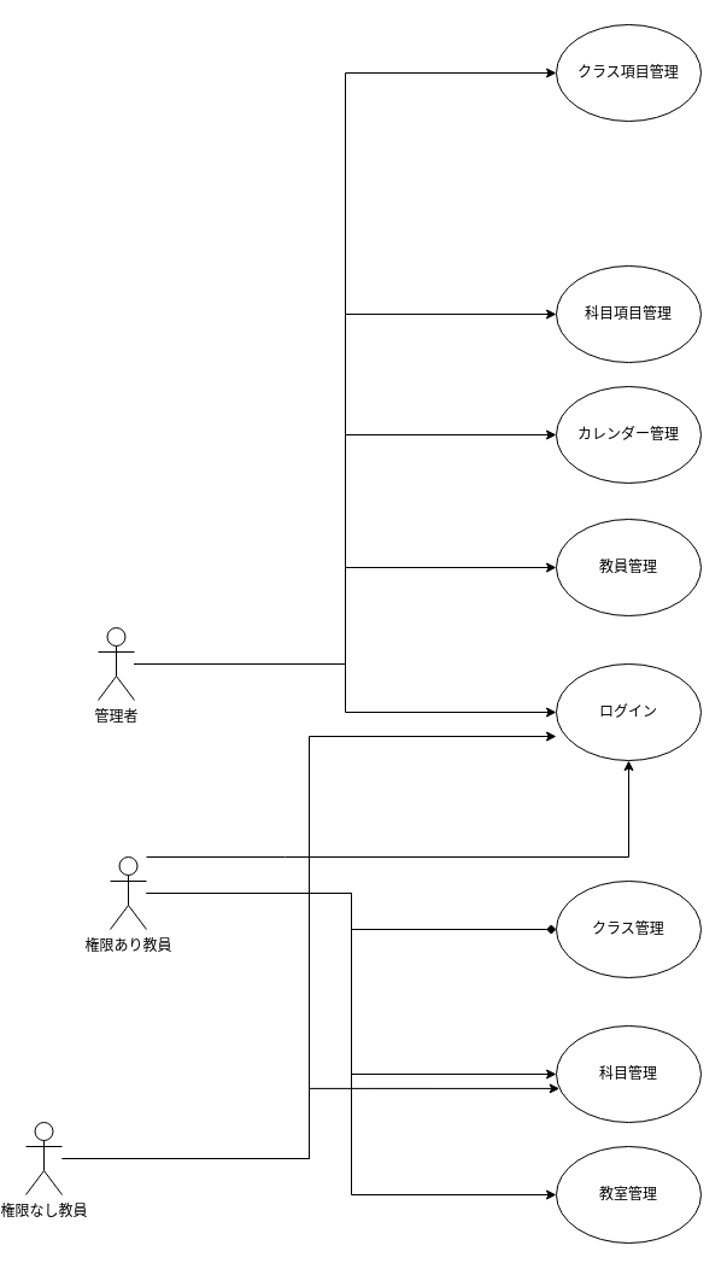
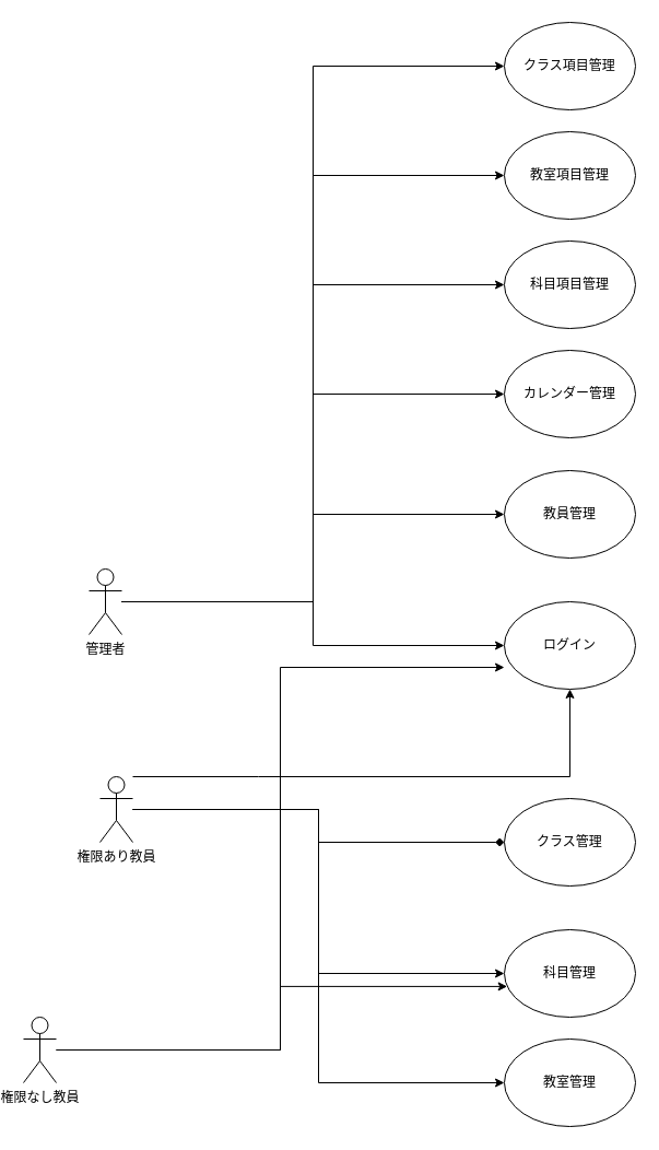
+ <mxCell id="6" style="edgeStyle=orthogonalEdgeStyle;rounded=0;orthogonalLoop=1;jettySize=auto;html=1;entryX=0;entryY=0.5;entryDx=0;entryDy=0;" edge="1" parent="1" source="8" target="24"><mxGeometry relative="1" as="geometry" /></mxCell>
+ <mxCell id="24" value="教室項目管理" style="ellipse;whiteSpace=wrap;html=1;" vertex="1" parent="1"><mxGeometry x="460" y="120" width="120" height="80" as="geometry" /></mxCell>
